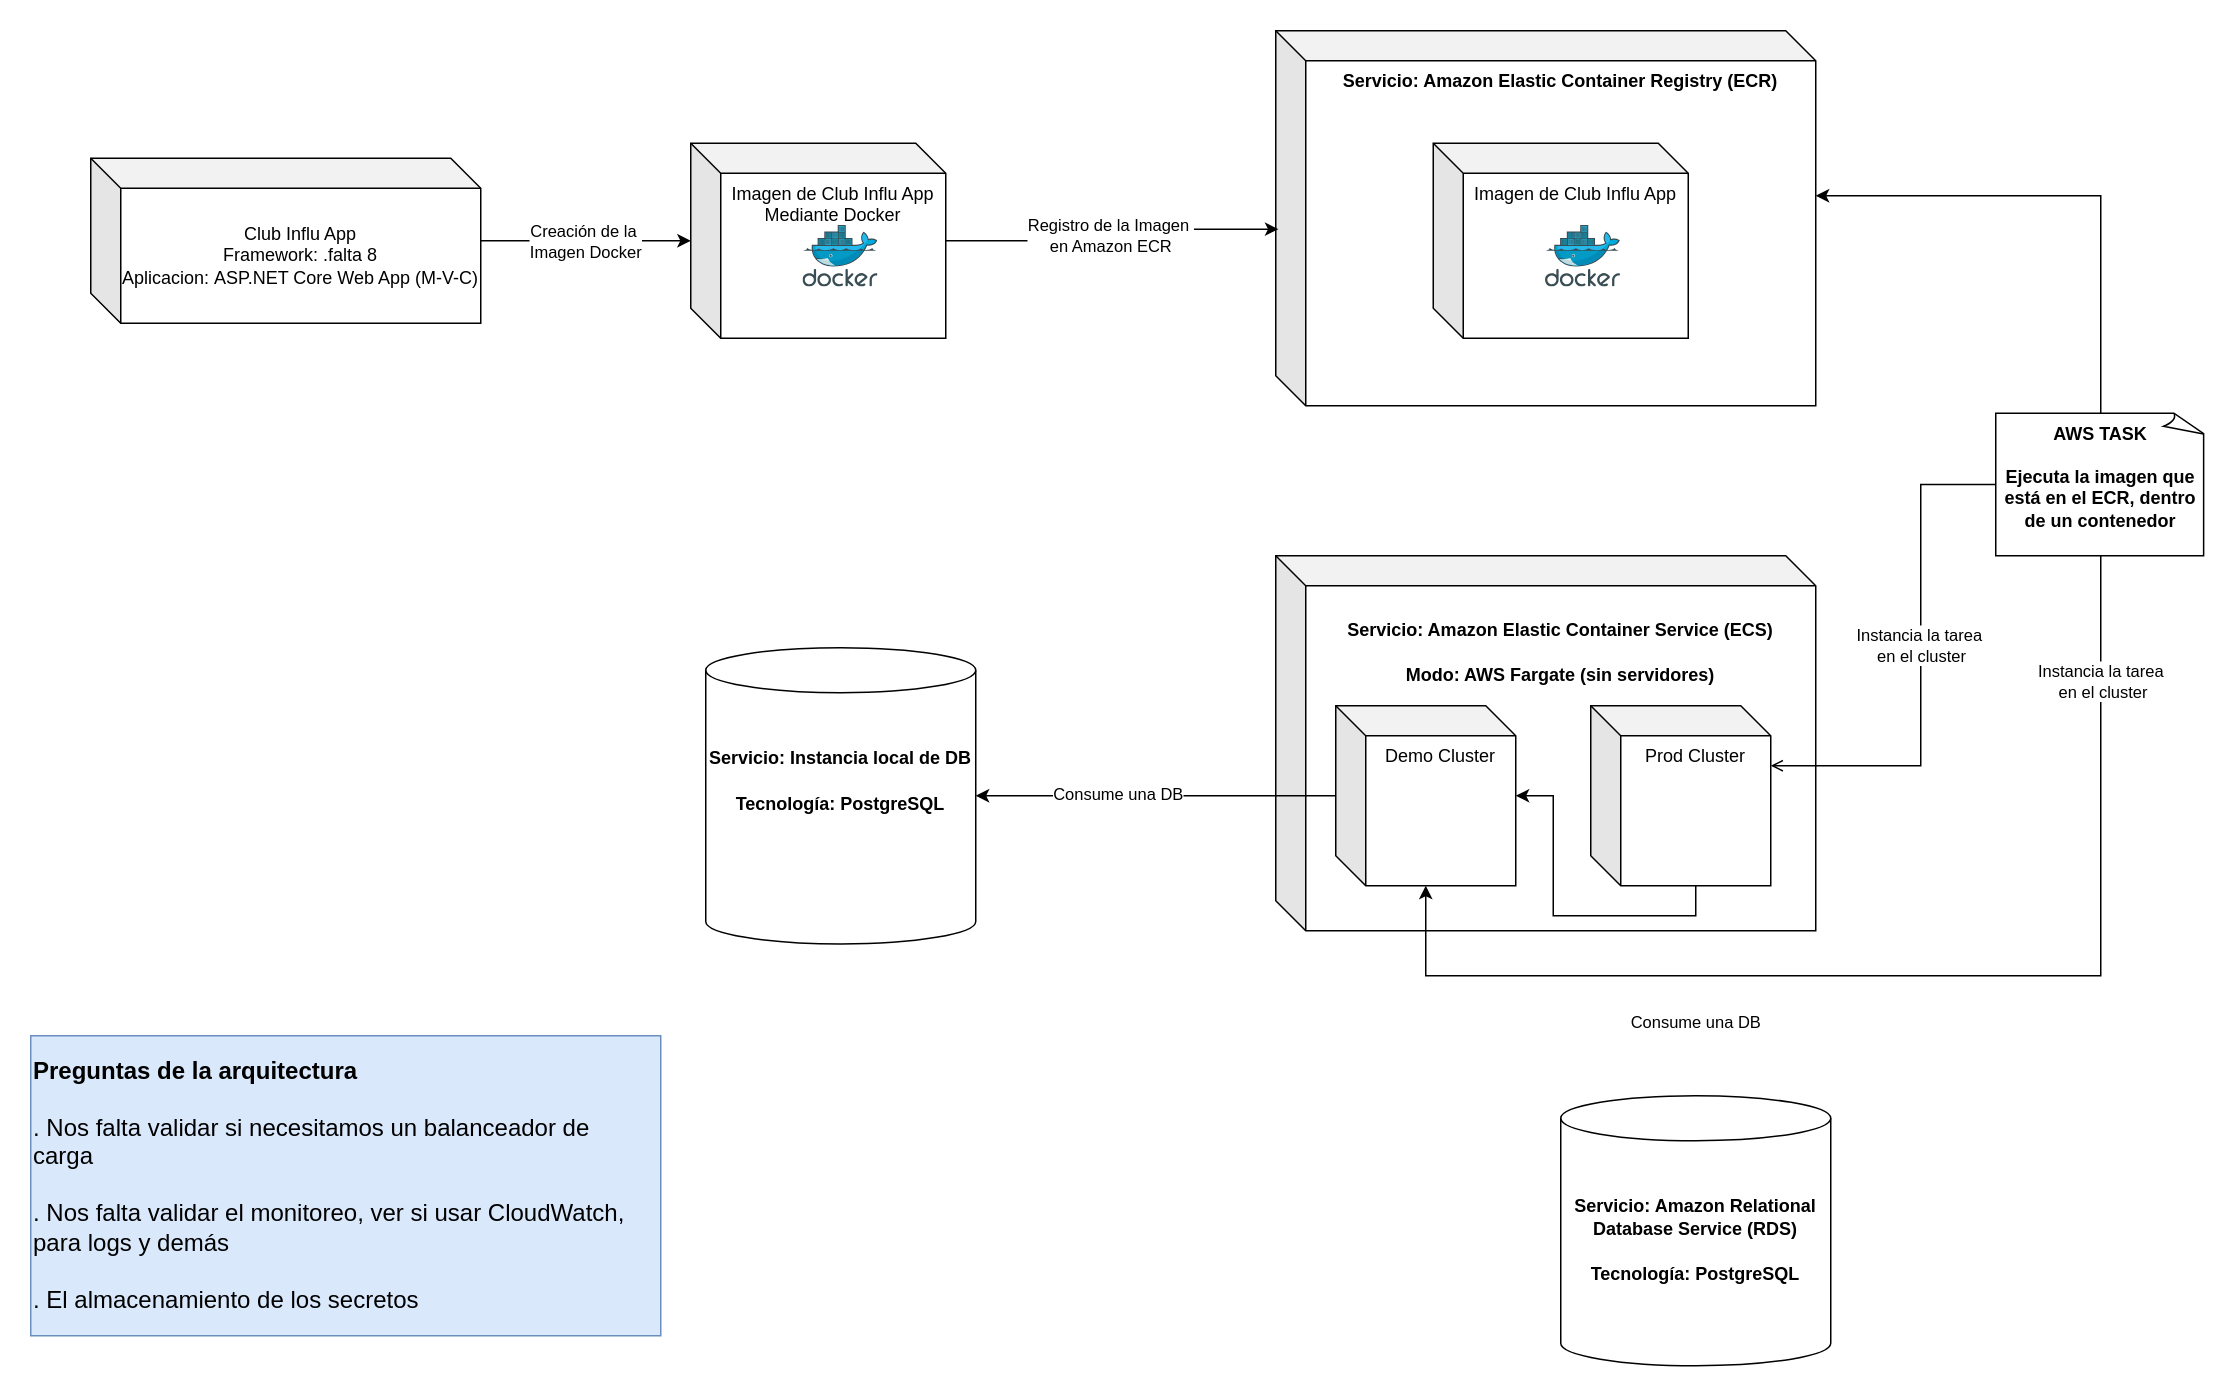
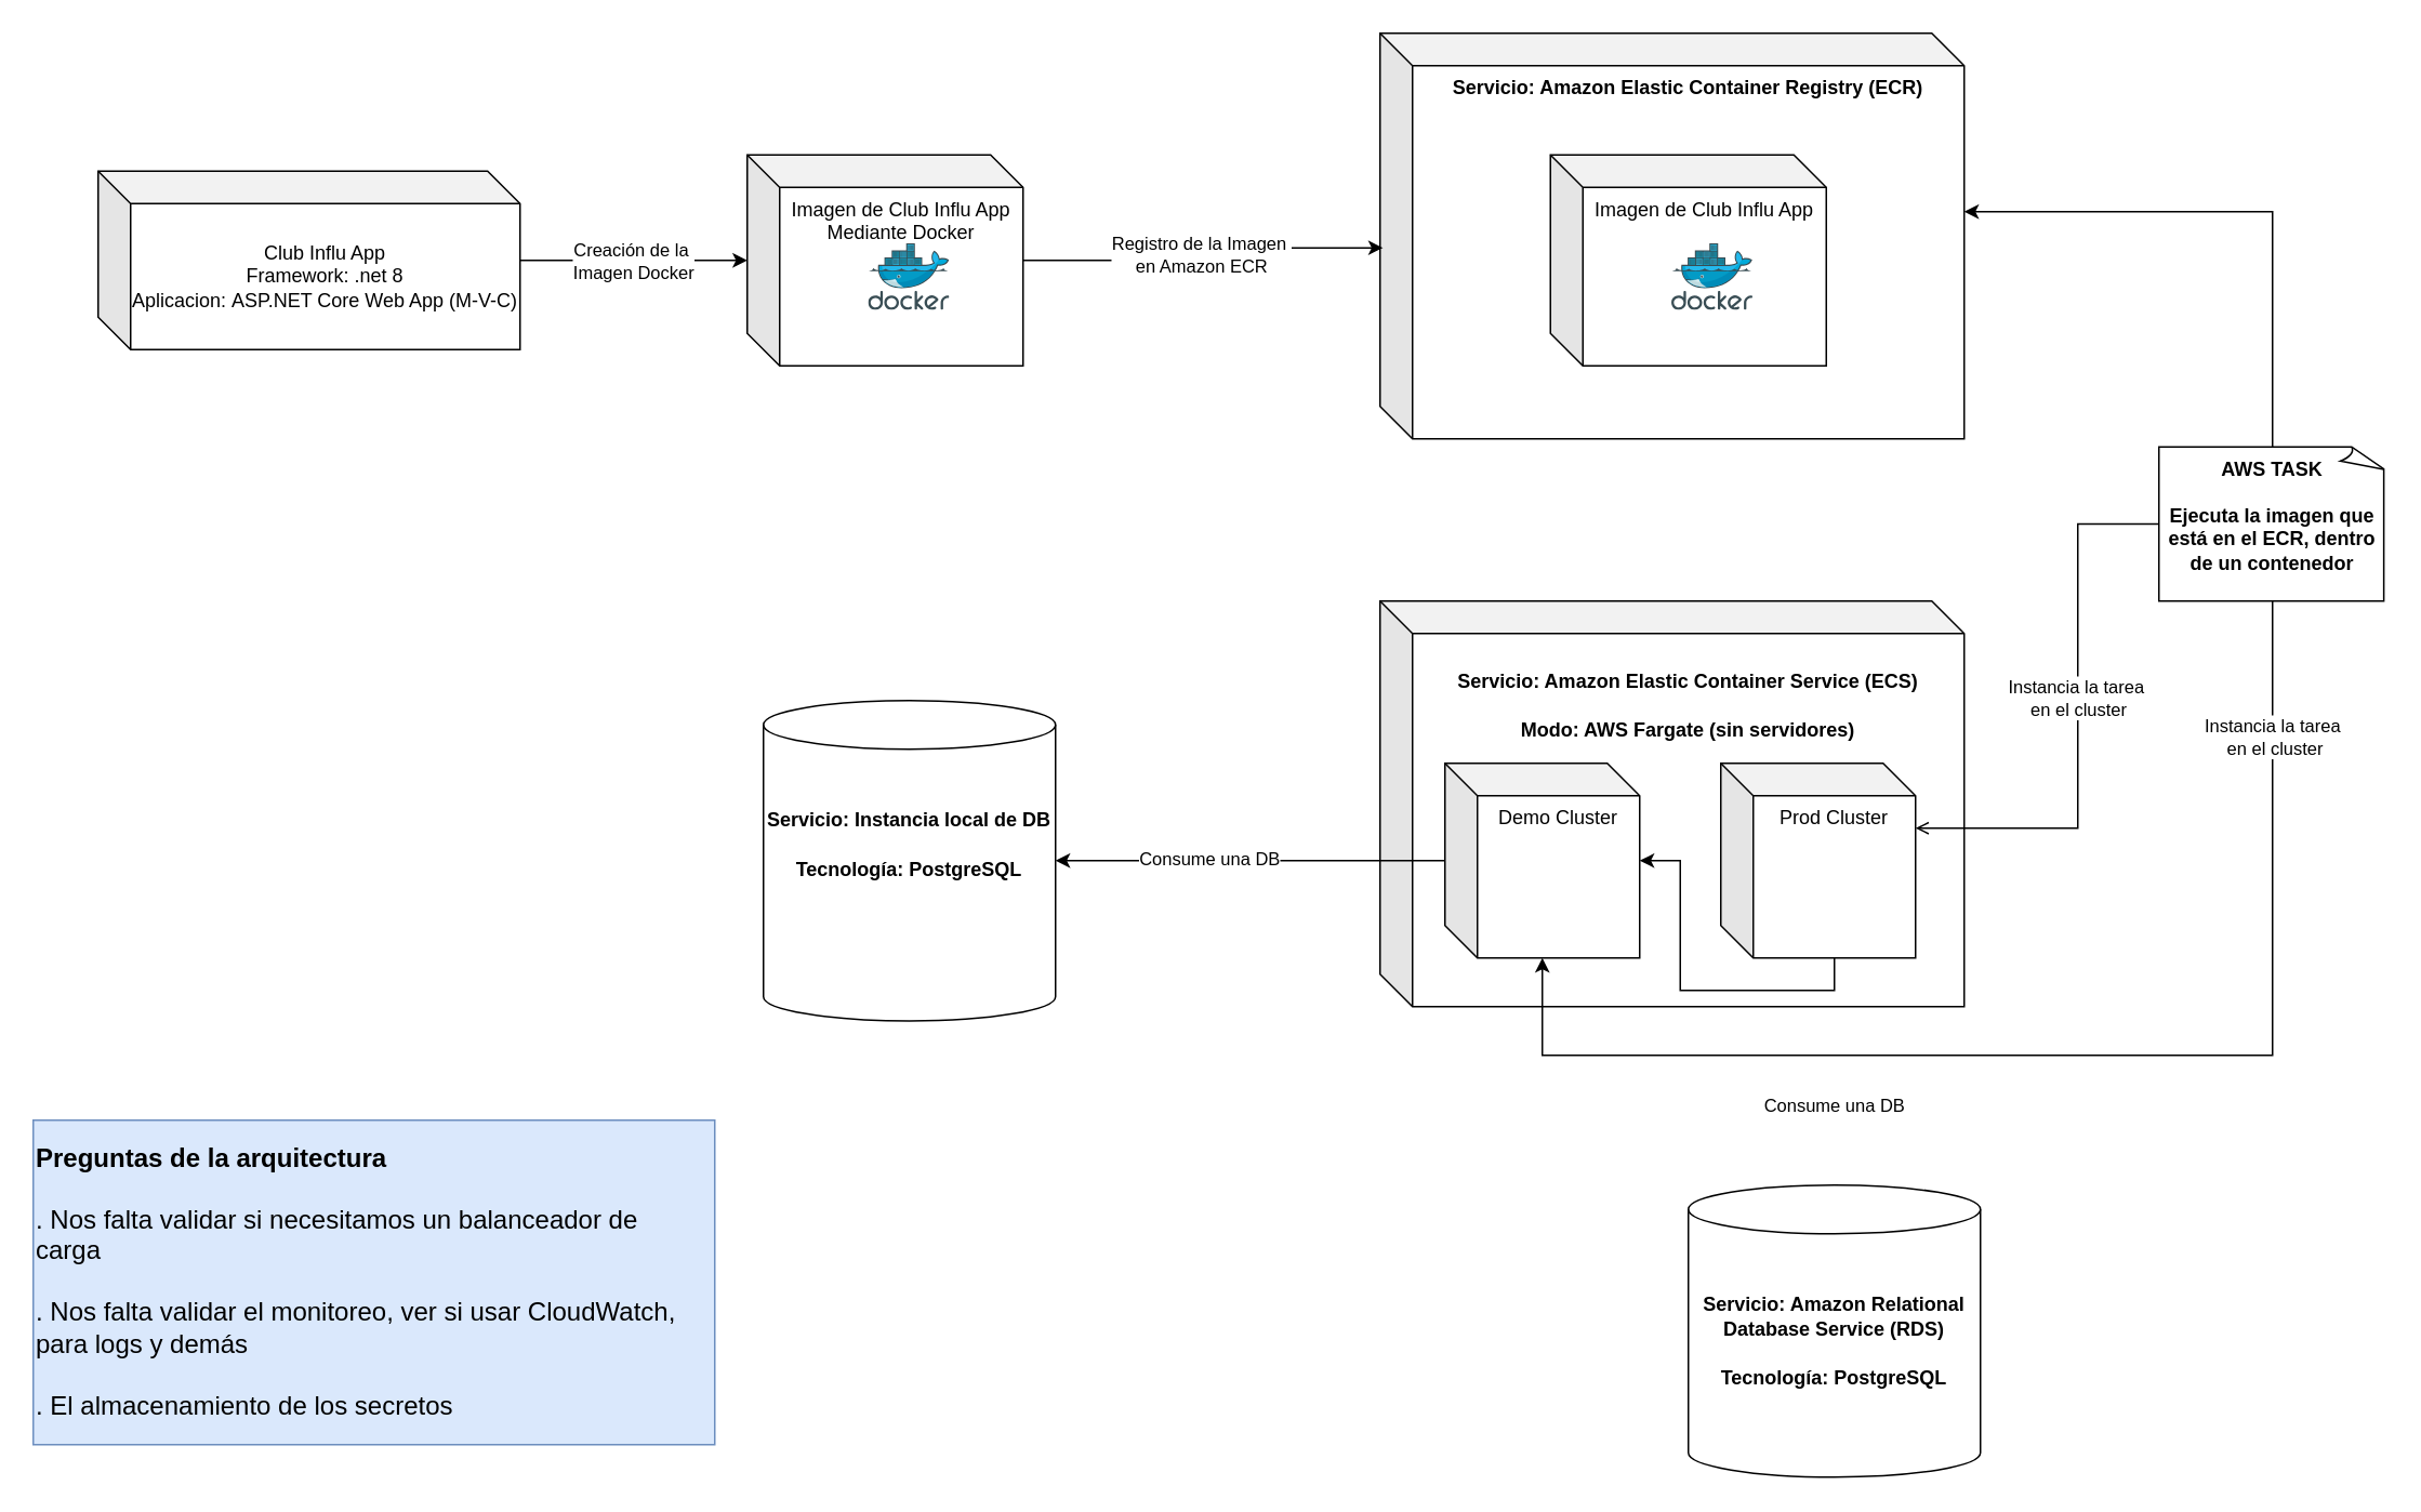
- <mxCell id="2" value="Club Influ App&lt;br&gt;Framework: .falta 8&lt;div&gt;Aplicacion:&amp;nbsp;ASP.NET Core Web App (M-V-C)&lt;/div&gt;" style="shape=cube;whiteSpace=wrap;html=1;boundedLbl=1;backgroundOutline=1;darkOpacity=0.05;darkOpacity2=0.1;" parent="1" vertex="1"><mxGeometry x="60" y="105" width="260" height="110" as="geometry" /></mxCell>
+ <mxCell id="2" value="Club Influ App&lt;br&gt;Framework: .net 8&lt;div&gt;Aplicacion:&amp;nbsp;ASP.NET Core Web App (M-V-C)&lt;/div&gt;" style="shape=cube;whiteSpace=wrap;html=1;boundedLbl=1;backgroundOutline=1;darkOpacity=0.05;darkOpacity2=0.1;" parent="1" vertex="1"><mxGeometry x="60" y="105" width="260" height="110" as="geometry" /></mxCell>
